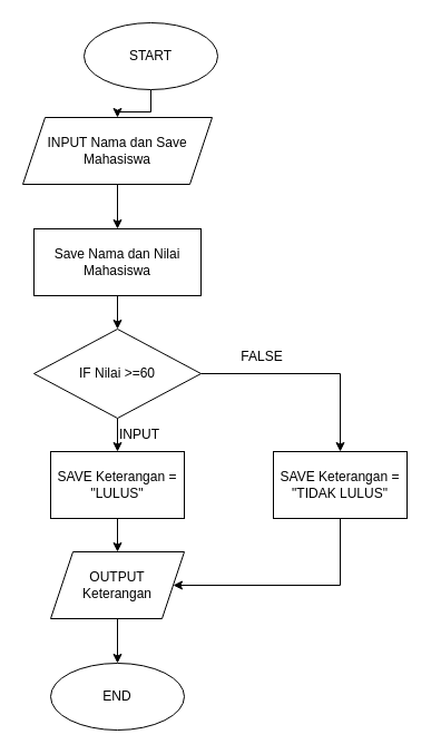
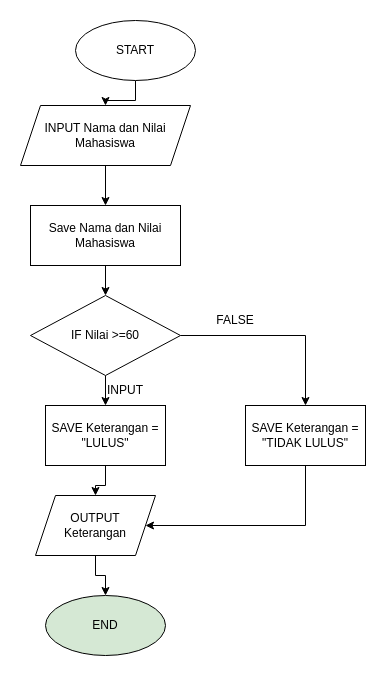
- <mxCell id="6" value="INPUT Nama dan Save Mahasiswa" style="shape=parallelogram;perimeter=parallelogramPerimeter;whiteSpace=wrap;html=1;fixedSize=1;" vertex="1" parent="1"><mxGeometry x="20" y="105" width="170" height="60" as="geometry" /></mxCell>
+ <mxCell id="6" value="INPUT Nama dan Nilai Mahasiswa" style="shape=parallelogram;perimeter=parallelogramPerimeter;whiteSpace=wrap;html=1;fixedSize=1;" vertex="1" parent="1"><mxGeometry x="20" y="105" width="170" height="60" as="geometry" /></mxCell>
- <mxCell id="19" value="OUTPUT&lt;br&gt;Keterangan" style="shape=parallelogram;perimeter=parallelogramPerimeter;whiteSpace=wrap;html=1;fixedSize=1;" vertex="1" parent="1"><mxGeometry x="45" y="495" width="120" height="60" as="geometry" /></mxCell>
+ <mxCell id="19" value="OUTPUT&lt;br&gt;Keterangan" style="shape=parallelogram;perimeter=parallelogramPerimeter;whiteSpace=wrap;html=1;fixedSize=1;" vertex="1" parent="1"><mxGeometry x="35" y="495" width="120" height="60" as="geometry" /></mxCell>
- <mxCell id="4" value="END" style="ellipse;whiteSpace=wrap;html=1;" vertex="1" parent="1"><mxGeometry x="45" y="595" width="120" height="60" as="geometry" /></mxCell>
+ <mxCell id="4" value="END" style="ellipse;whiteSpace=wrap;html=1;fillColor=#d5e8d4;" vertex="1" parent="1"><mxGeometry x="45" y="595" width="120" height="60" as="geometry" /></mxCell>
